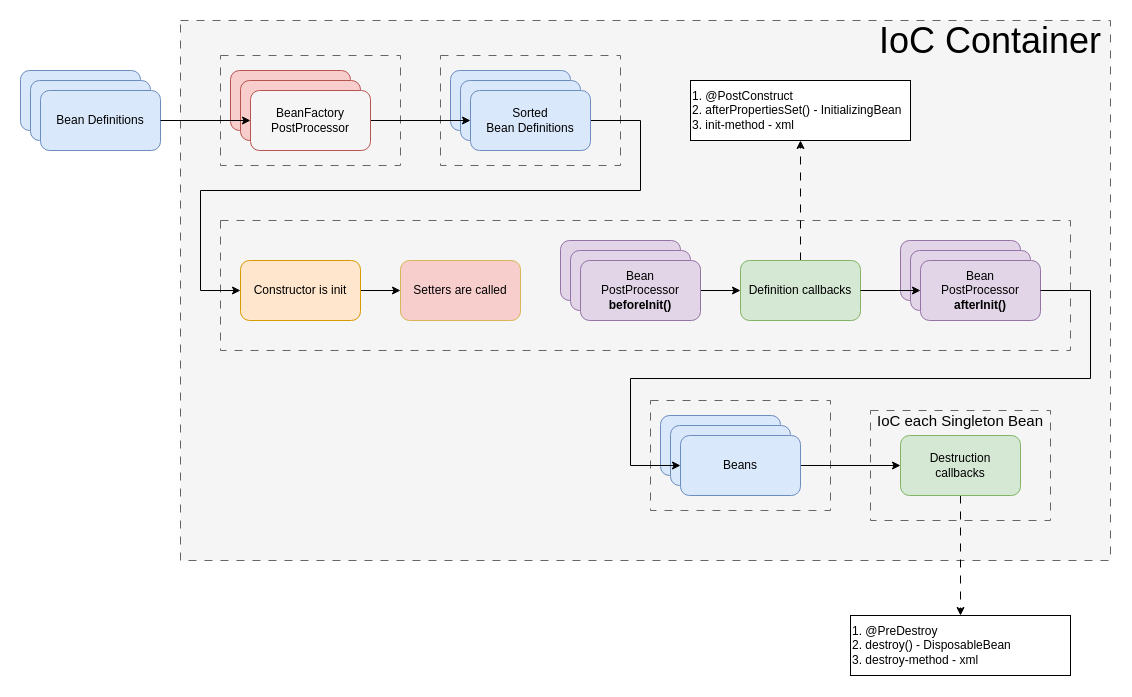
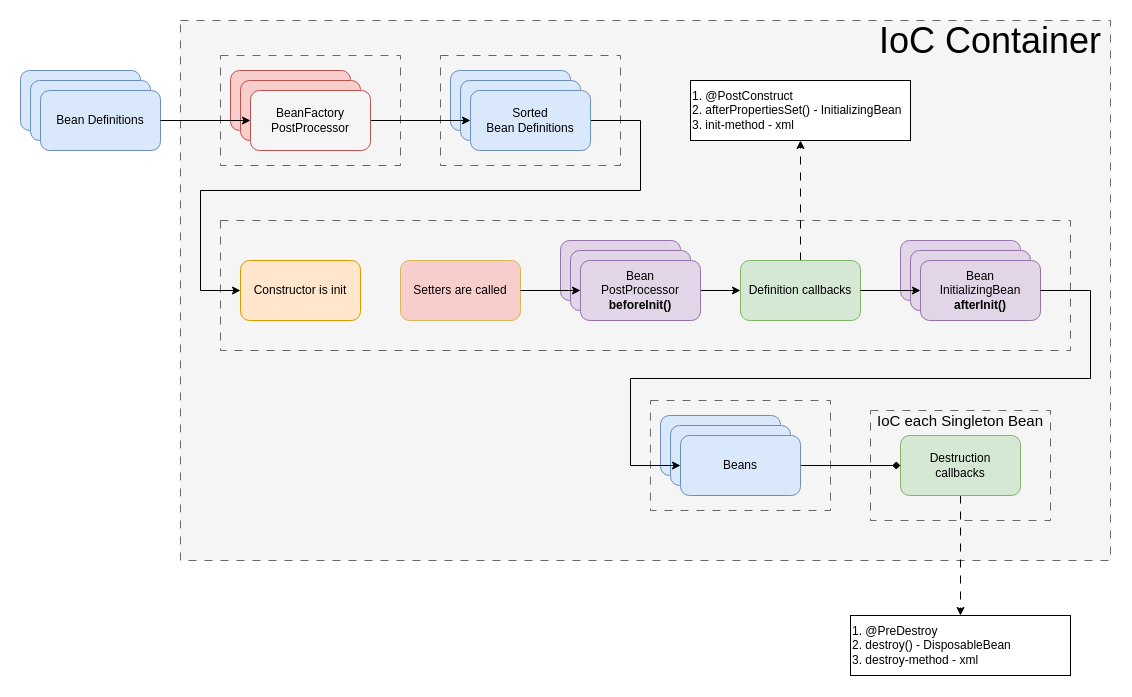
- <mxCell id="18" style="edgeStyle=orthogonalEdgeStyle;rounded=0;orthogonalLoop=1;jettySize=auto;html=1;exitX=1;exitY=0.5;exitDx=0;exitDy=0;entryX=0;entryY=0.5;entryDx=0;entryDy=0;" edge="1" parent="1" source="19" target="20"><mxGeometry relative="1" as="geometry" /></mxCell>
+ <mxCell id="38" style="edgeStyle=orthogonalEdgeStyle;rounded=0;orthogonalLoop=1;jettySize=auto;html=1;exitX=1;exitY=0.5;exitDx=0;exitDy=0;entryX=0;entryY=0.5;entryDx=0;entryDy=0;" edge="1" parent="1" source="20" target="24"><mxGeometry relative="1" as="geometry" /></mxCell>
- <mxCell id="29" value="Bean&lt;div&gt;PostProcessor&lt;/div&gt;&lt;div&gt;&lt;b&gt;afterInit()&lt;/b&gt;&lt;/div&gt;" style="rounded=1;whiteSpace=wrap;html=1;fillColor=#e1d5e7;strokeColor=#9673a6;" vertex="1" parent="1"><mxGeometry x="920" y="260" width="120" height="60" as="geometry" /></mxCell>
+ <mxCell id="29" value="Bean&lt;div&gt;InitializingBean&lt;/div&gt;&lt;div&gt;&lt;b&gt;afterInit()&lt;/b&gt;&lt;/div&gt;" style="rounded=1;whiteSpace=wrap;html=1;fillColor=#e1d5e7;strokeColor=#9673a6;" vertex="1" parent="1"><mxGeometry x="920" y="260" width="120" height="60" as="geometry" /></mxCell>
- <mxCell id="35" style="edgeStyle=orthogonalEdgeStyle;rounded=0;orthogonalLoop=1;jettySize=auto;html=1;exitX=1;exitY=0.5;exitDx=0;exitDy=0;" edge="1" parent="1" source="36" target="31"><mxGeometry relative="1" as="geometry" /></mxCell>
+ <mxCell id="35" style="edgeStyle=orthogonalEdgeStyle;rounded=0;orthogonalLoop=1;jettySize=auto;html=1;exitX=1;exitY=0.5;exitDx=0;exitDy=0;endArrow=diamond;" edge="1" parent="1" source="36" target="31"><mxGeometry relative="1" as="geometry" /></mxCell>
